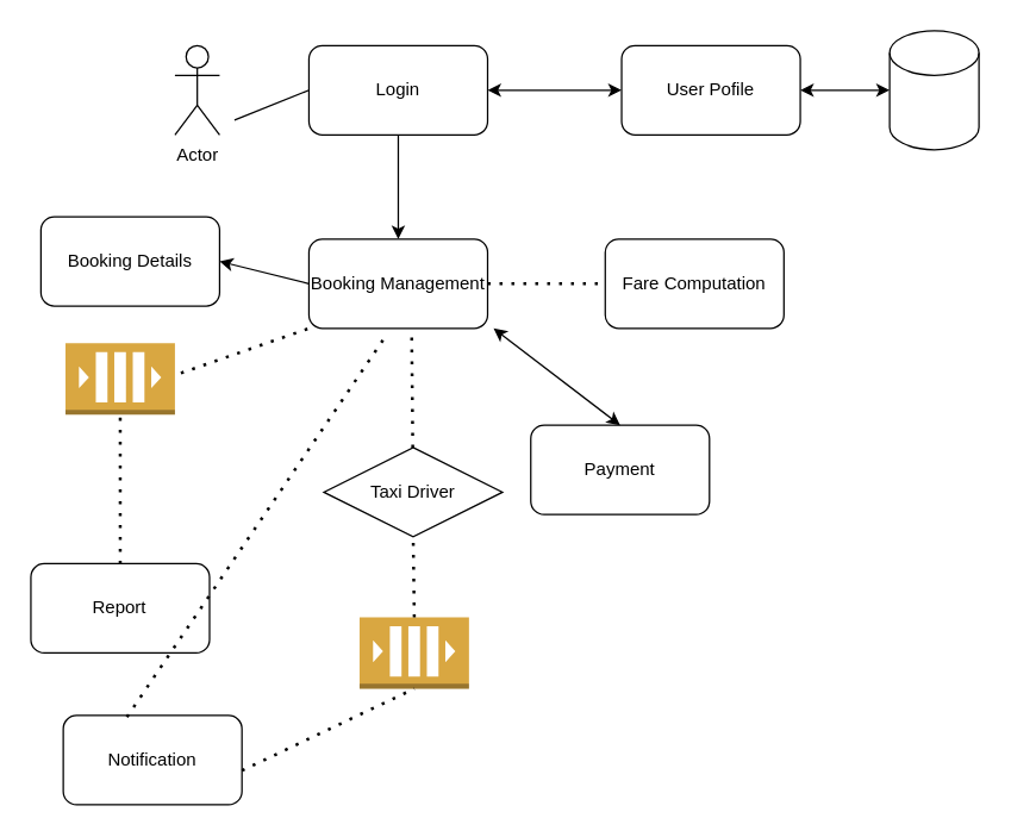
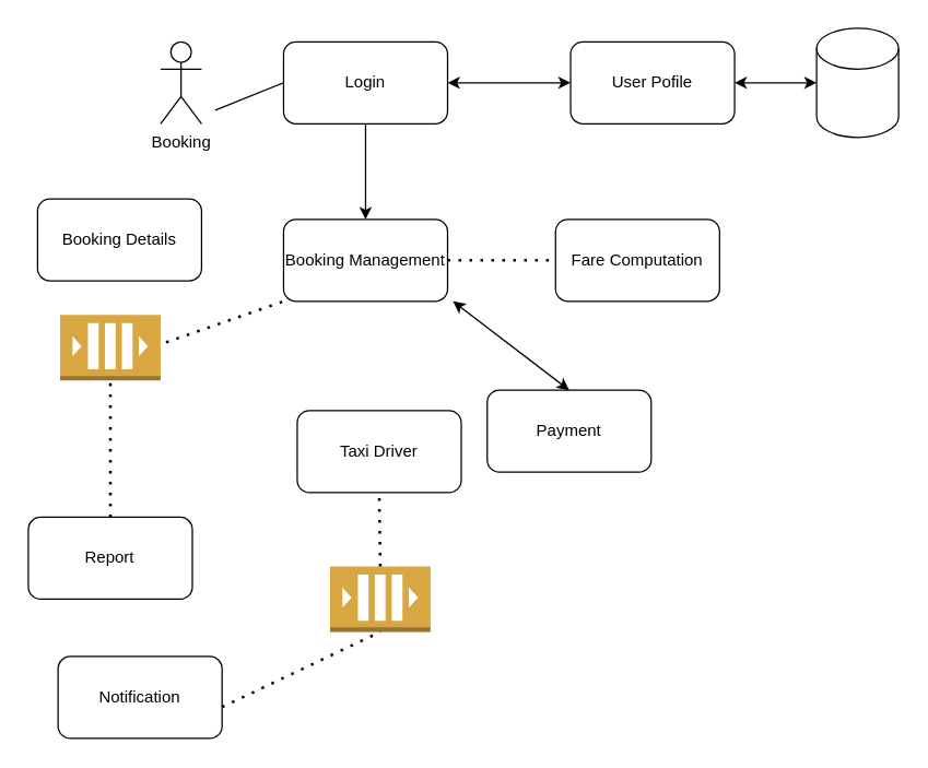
- <mxCell id="3" value="Actor" style="shape=umlActor;verticalLabelPosition=bottom;verticalAlign=top;html=1;outlineConnect=0;" vertex="1" parent="1"><mxGeometry x="117" y="30" width="30" height="60" as="geometry" /></mxCell>
+ <mxCell id="3" value="Booking" style="shape=umlActor;verticalLabelPosition=bottom;verticalAlign=top;html=1;outlineConnect=0;" vertex="1" parent="1"><mxGeometry x="117" y="30" width="30" height="60" as="geometry" /></mxCell>
- <mxCell id="17" value="" style="endArrow=classic;html=1;rounded=0;entryX=1;entryY=0.5;entryDx=0;entryDy=0;exitX=0;exitY=0.5;exitDx=0;exitDy=0;" edge="1" parent="1" source="5" target="16"><mxGeometry width="50" height="50" relative="1" as="geometry"><mxPoint x="331" y="300" as="sourcePoint" /><mxPoint x="381" y="250" as="targetPoint" /></mxGeometry></mxCell>
- <mxCell id="15" value="" style="endArrow=none;dashed=1;html=1;dashPattern=1 3;strokeWidth=2;rounded=0;entryX=0.575;entryY=1.033;entryDx=0;entryDy=0;entryPerimeter=0;" edge="1" parent="1" source="10" target="5"><mxGeometry width="50" height="50" relative="1" as="geometry"><mxPoint x="331" y="300" as="sourcePoint" /><mxPoint x="381" y="250" as="targetPoint" /></mxGeometry></mxCell>
- <mxCell id="10" value="Taxi Driver" style="rhombus;whiteSpace=wrap;html=1;" vertex="1" parent="1"><mxGeometry x="217" y="300" width="120" height="60" as="geometry" /></mxCell>
+ <mxCell id="10" value="Taxi Driver" style="rounded=1;whiteSpace=wrap;html=1;" vertex="1" parent="1"><mxGeometry x="217" y="300" width="120" height="60" as="geometry" /></mxCell>
- <mxCell id="26" value="" style="endArrow=none;dashed=1;html=1;dashPattern=1 3;strokeWidth=2;rounded=0;entryX=0.425;entryY=1.1;entryDx=0;entryDy=0;entryPerimeter=0;exitX=0.356;exitY=0.017;exitDx=0;exitDy=0;exitPerimeter=0;" edge="1" parent="1" source="18" target="5"><mxGeometry width="50" height="50" relative="1" as="geometry"><mxPoint x="331" y="450" as="sourcePoint" /><mxPoint x="381" y="400" as="targetPoint" /></mxGeometry></mxCell>
